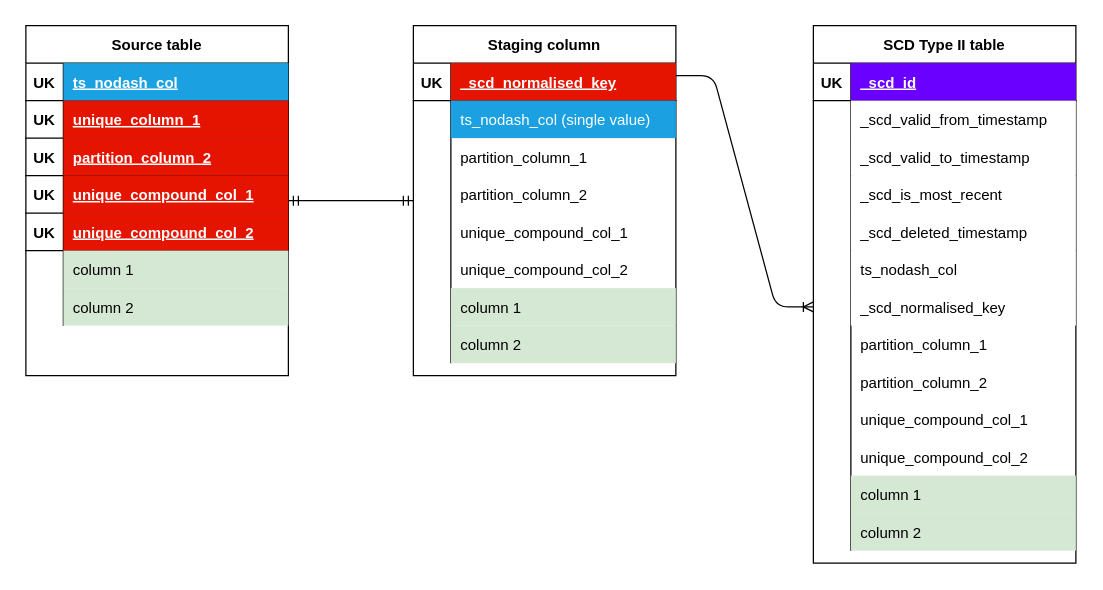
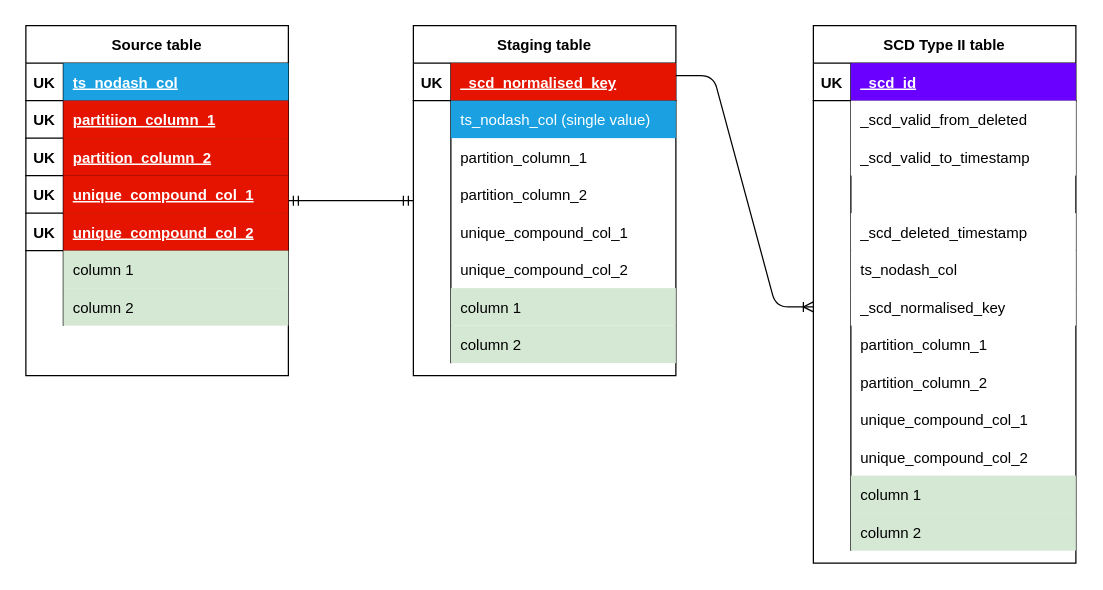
- <mxCell id="26" value="Staging column" style="shape=table;startSize=30;container=1;collapsible=1;childLayout=tableLayout;fixedRows=1;rowLines=0;fontStyle=1;align=center;resizeLast=1;" parent="1" vertex="1"><mxGeometry x="330" y="20" width="210" height="280" as="geometry" /></mxCell>
+ <mxCell id="26" value="Staging table" style="shape=table;startSize=30;container=1;collapsible=1;childLayout=tableLayout;fixedRows=1;rowLines=0;fontStyle=1;align=center;resizeLast=1;" parent="1" vertex="1"><mxGeometry x="330" y="20" width="210" height="280" as="geometry" /></mxCell>
- <mxCell id="9" value="unique_column_1" style="shape=partialRectangle;connectable=0;fillColor=#e51400;top=0;left=0;bottom=0;right=0;align=left;spacingLeft=6;fontStyle=5;overflow=hidden;strokeColor=#B20000;fontColor=#ffffff;" parent="7" vertex="1"><mxGeometry x="30" width="180" height="30" as="geometry" /></mxCell>
+ <mxCell id="9" value="partitiion_column_1" style="shape=partialRectangle;connectable=0;fillColor=#e51400;top=0;left=0;bottom=0;right=0;align=left;spacingLeft=6;fontStyle=5;overflow=hidden;strokeColor=#B20000;fontColor=#ffffff;" parent="7" vertex="1"><mxGeometry x="30" width="180" height="30" as="geometry" /></mxCell>
- <mxCell id="57" value="_scd_valid_from_timestamp" style="shape=partialRectangle;connectable=0;top=0;left=0;bottom=0;right=0;align=left;spacingLeft=6;overflow=hidden;" parent="55" vertex="1"><mxGeometry x="30" width="180" height="30" as="geometry" /></mxCell>
+ <mxCell id="57" value="_scd_valid_from_deleted" style="shape=partialRectangle;connectable=0;top=0;left=0;bottom=0;right=0;align=left;spacingLeft=6;overflow=hidden;" parent="55" vertex="1"><mxGeometry x="30" width="180" height="30" as="geometry" /></mxCell>
- <mxCell id="63" value="_scd_is_most_recent" style="shape=partialRectangle;connectable=0;top=0;left=0;bottom=0;right=0;align=left;spacingLeft=6;overflow=hidden;" parent="61" vertex="1"><mxGeometry x="30" width="180" height="30" as="geometry" /></mxCell>
